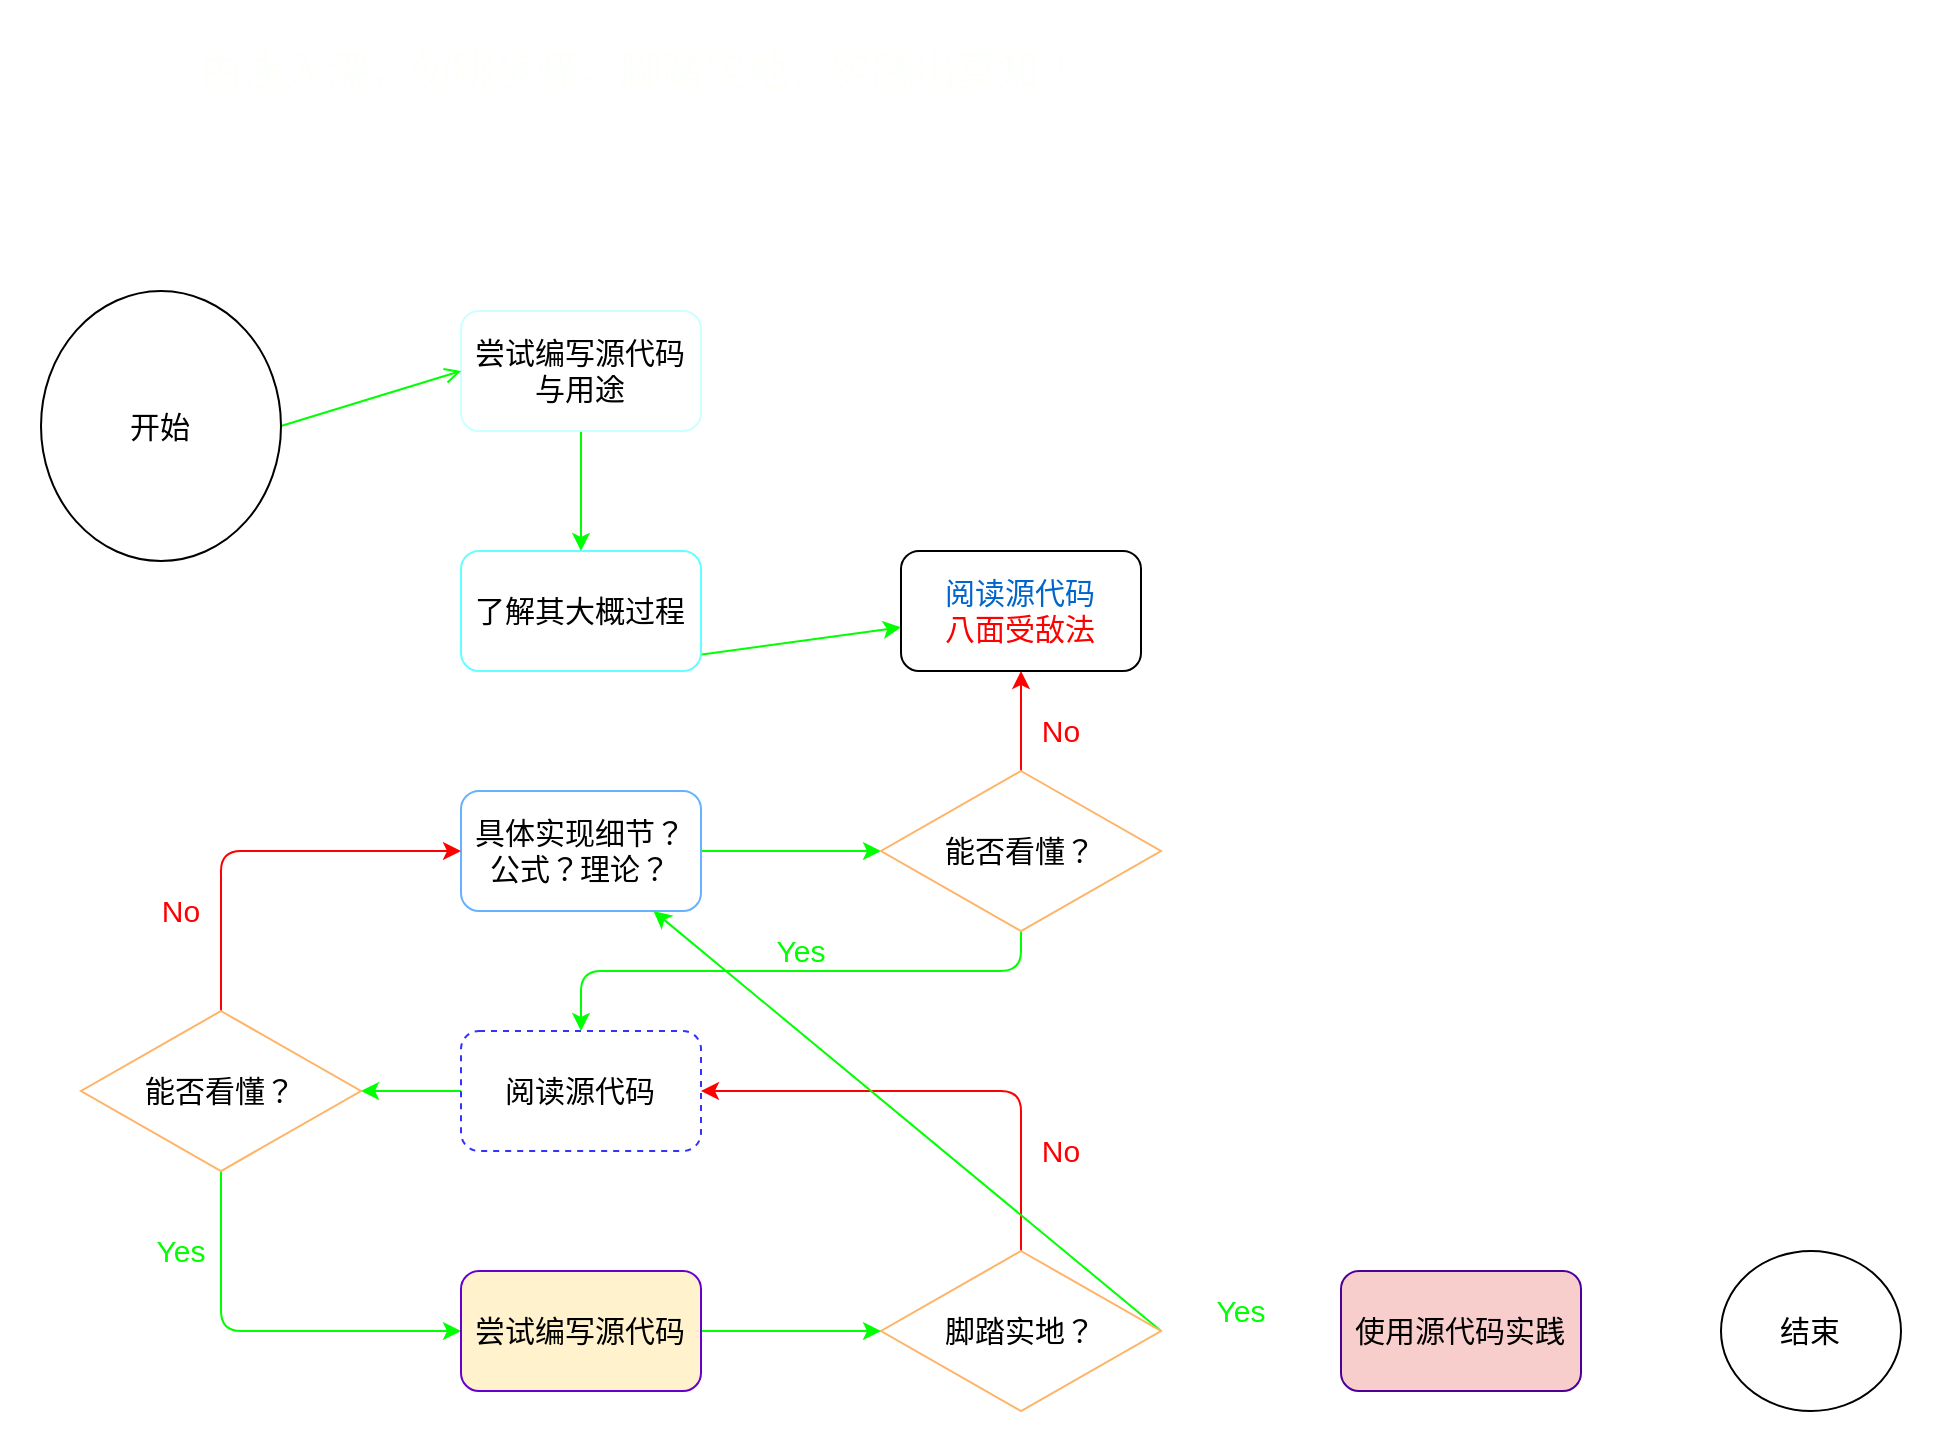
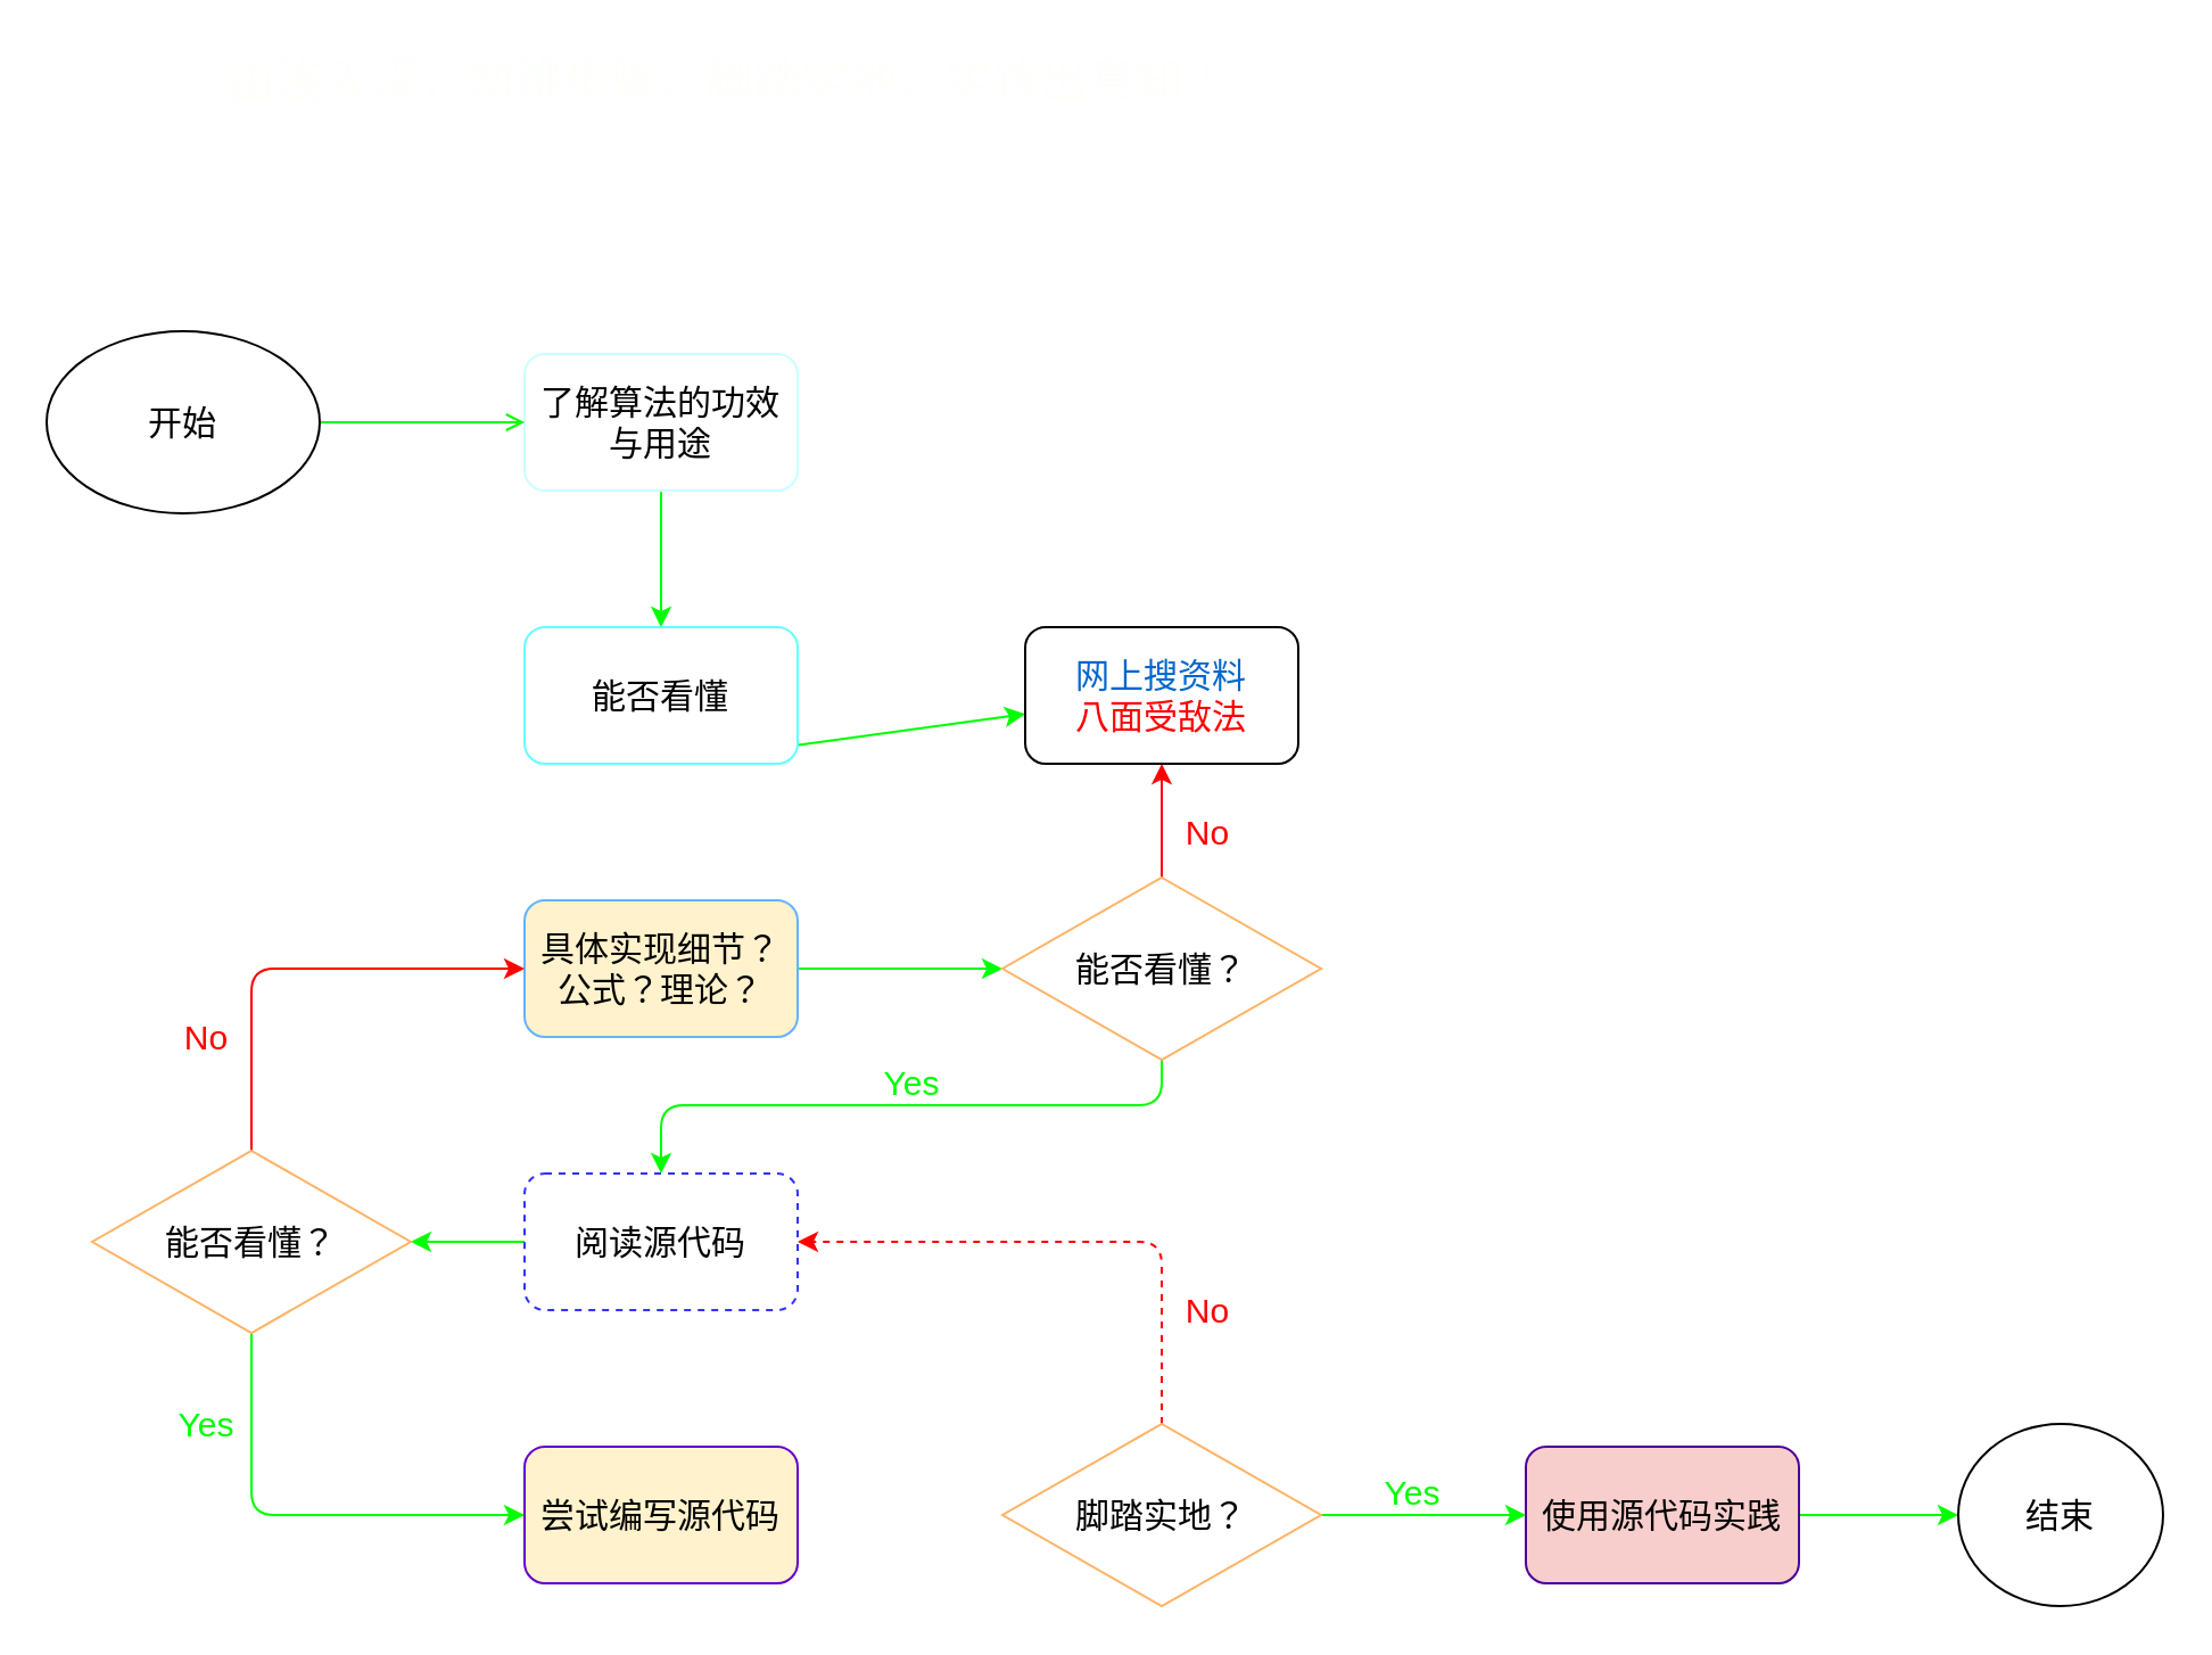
- <mxCell id="3" value="尝试编写源代码&lt;br style=&quot;font-size: 15px;&quot;&gt;与用途" style="rounded=1;whiteSpace=wrap;html=1;fontSize=15;strokeColor=#CCFFFF;" vertex="1" parent="1"><mxGeometry x="230" y="155" width="120" height="60" as="geometry" /></mxCell>
+ <mxCell id="3" value="了解算法的功效&lt;br style=&quot;font-size: 15px;&quot;&gt;与用途" style="rounded=1;whiteSpace=wrap;html=1;fontSize=15;strokeColor=#CCFFFF;" vertex="1" parent="1"><mxGeometry x="230" y="155" width="120" height="60" as="geometry" /></mxCell>
- <mxCell id="23" value="开始" style="ellipse;whiteSpace=wrap;html=1;fontSize=15;" vertex="1" parent="1"><mxGeometry x="20" y="145" width="120" height="135" as="geometry" /></mxCell>
+ <mxCell id="23" value="开始" style="ellipse;whiteSpace=wrap;html=1;fontSize=15;" vertex="1" parent="1"><mxGeometry x="20" y="145" width="120" height="80" as="geometry" /></mxCell>
- <mxCell id="5" value="了解其大概过程" style="rounded=1;whiteSpace=wrap;html=1;fontSize=15;strokeColor=#66FFFF;" vertex="1" parent="1"><mxGeometry x="230" y="275" width="120" height="60" as="geometry" /></mxCell>
+ <mxCell id="5" value="能否看懂" style="rounded=1;whiteSpace=wrap;html=1;fontSize=15;strokeColor=#66FFFF;" vertex="1" parent="1"><mxGeometry x="230" y="275" width="120" height="60" as="geometry" /></mxCell>
- <mxCell id="21" value="&lt;font color=&quot;#0066cc&quot;&gt;阅读源代码&lt;br style=&quot;font-size: 15px&quot;&gt;&lt;/font&gt;&lt;font color=&quot;#ff0000&quot;&gt;八面受敌法&lt;/font&gt;" style="rounded=1;whiteSpace=wrap;html=1;fontSize=15;" vertex="1" parent="1"><mxGeometry x="450" y="275" width="120" height="60" as="geometry" /></mxCell>
+ <mxCell id="21" value="&lt;font color=&quot;#0066cc&quot;&gt;网上搜资料&lt;br style=&quot;font-size: 15px&quot;&gt;&lt;/font&gt;&lt;font color=&quot;#ff0000&quot;&gt;八面受敌法&lt;/font&gt;" style="rounded=1;whiteSpace=wrap;html=1;fontSize=15;" vertex="1" parent="1"><mxGeometry x="450" y="275" width="120" height="60" as="geometry" /></mxCell>
- <mxCell id="7" value="具体实现细节？&lt;br style=&quot;font-size: 15px;&quot;&gt;公式？理论？" style="rounded=1;whiteSpace=wrap;html=1;fontSize=15;strokeColor=#66B2FF;" vertex="1" parent="1"><mxGeometry x="230" y="395" width="120" height="60" as="geometry" /></mxCell>
+ <mxCell id="7" value="具体实现细节？&lt;br style=&quot;font-size: 15px;&quot;&gt;公式？理论？" style="rounded=1;whiteSpace=wrap;html=1;fontSize=15;strokeColor=#66B2FF;fillColor=#fff2cc;" vertex="1" parent="1"><mxGeometry x="230" y="395" width="120" height="60" as="geometry" /></mxCell>
- <mxCell id="12" style="edgeStyle=none;html=1;exitX=0.5;exitY=0;exitDx=0;exitDy=0;entryX=1;entryY=0.5;entryDx=0;entryDy=0;fontSize=15;fontColor=#FF0000;strokeColor=#FF0000;" edge="1" parent="1" source="14" target="9"><mxGeometry relative="1" as="geometry"><Array as="points"><mxPoint x="510" y="545" /></Array></mxGeometry></mxCell>
+ <mxCell id="12" style="edgeStyle=none;html=1;exitX=0.5;exitY=0;exitDx=0;exitDy=0;entryX=1;entryY=0.5;entryDx=0;entryDy=0;fontSize=15;fontColor=#FF0000;strokeColor=#FF0000;dashed=1;" edge="1" parent="1" source="14" target="9"><mxGeometry relative="1" as="geometry"><Array as="points"><mxPoint x="510" y="545" /></Array></mxGeometry></mxCell>
- <mxCell id="13" style="edgeStyle=none;html=1;exitX=1;exitY=0.5;exitDx=0;exitDy=0;fontSize=15;strokeColor=#00FF00;" edge="1" parent="1" source="14" target="7"><mxGeometry relative="1" as="geometry" /></mxCell>
+ <mxCell id="13" style="edgeStyle=none;html=1;exitX=1;exitY=0.5;exitDx=0;exitDy=0;entryX=0;entryY=0.5;entryDx=0;entryDy=0;fontSize=15;strokeColor=#00FF00;" edge="1" parent="1" source="14" target="11"><mxGeometry relative="1" as="geometry" /></mxCell>
- <mxCell id="27" style="edgeStyle=none;html=1;exitX=1;exitY=0.5;exitDx=0;exitDy=0;entryX=0;entryY=0.5;entryDx=0;entryDy=0;fontSize=15;strokeColor=#00FF00;" edge="1" parent="1" source="28" target="14"><mxGeometry relative="1" as="geometry" /></mxCell>
+ <mxCell id="10" style="edgeStyle=none;html=1;exitX=1;exitY=0.5;exitDx=0;exitDy=0;fontSize=15;strokeColor=#00FF00;" edge="1" parent="1" source="11" target="24"><mxGeometry relative="1" as="geometry" /></mxCell>
